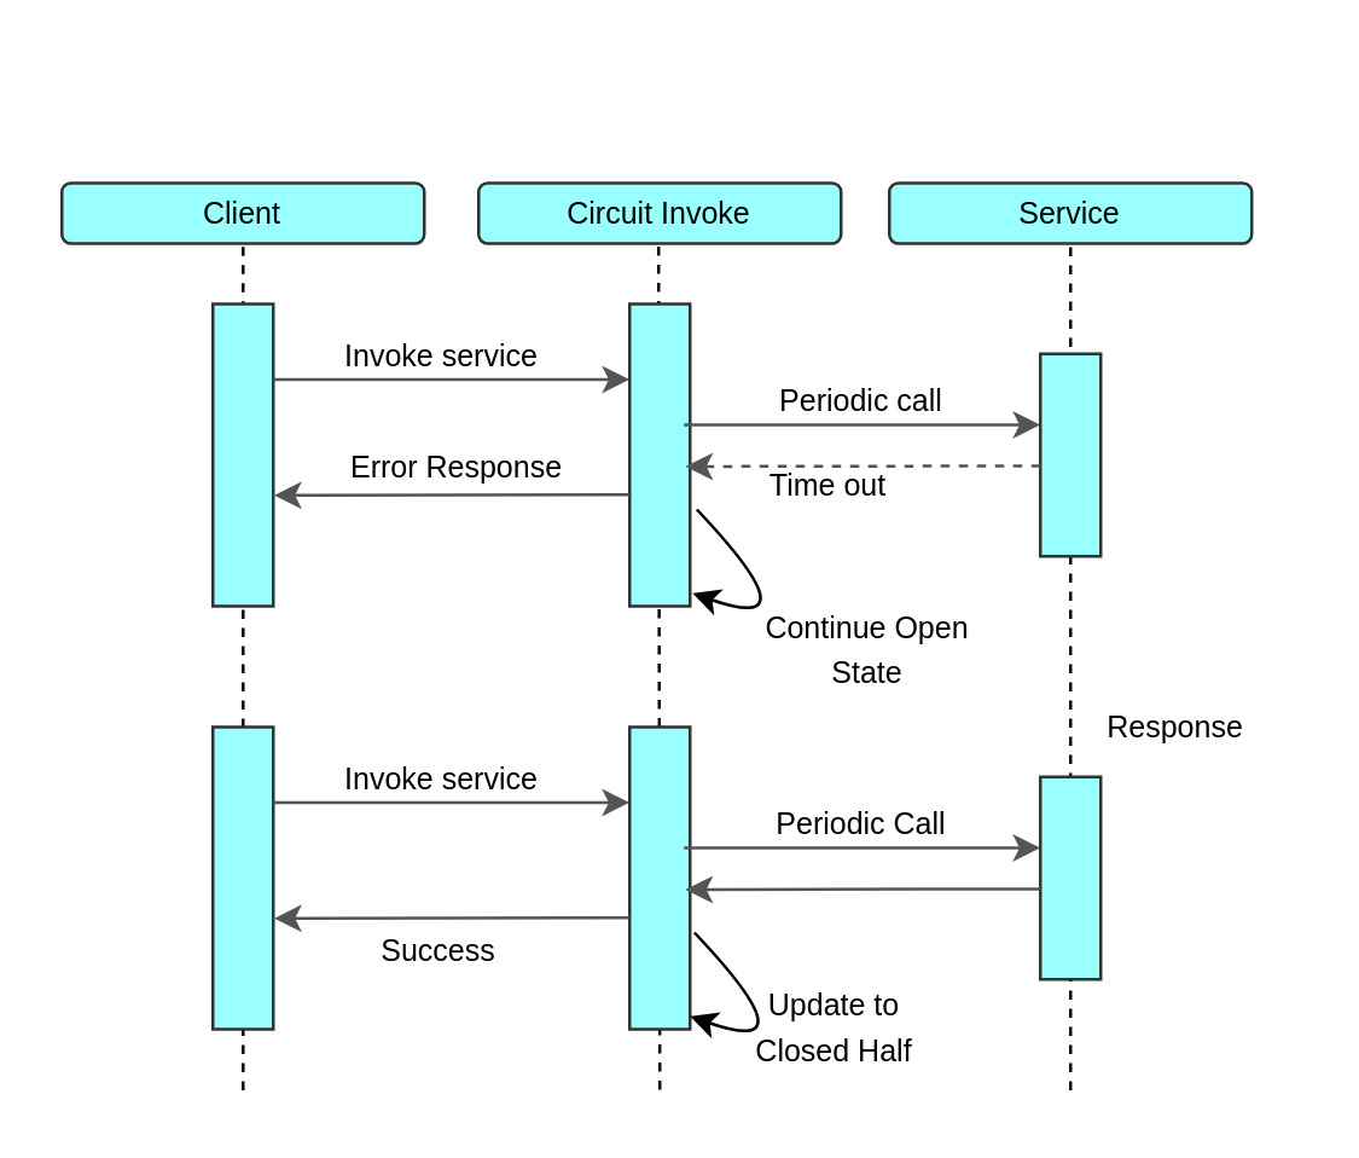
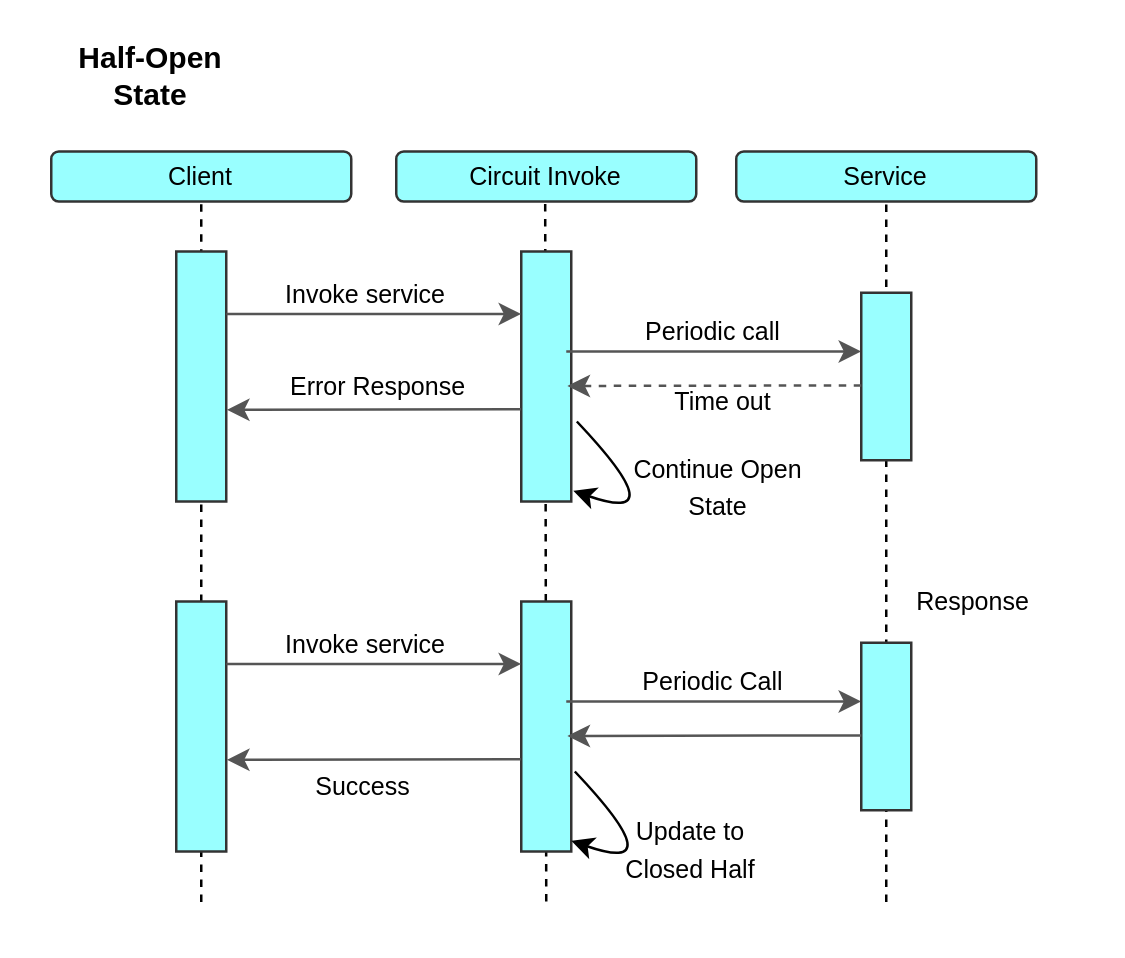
+ <mxCell id="17" value="&lt;b&gt;Half-Open State&lt;/b&gt;" style="text;html=1;strokeColor=none;fillColor=none;align=center;verticalAlign=middle;whiteSpace=wrap;rounded=0;" parent="1" vertex="1"><mxGeometry x="20" y="20" width="80" height="20" as="geometry" /></mxCell>
- <mxCell id="22" value="&lt;span style=&quot;font-size: 10px&quot;&gt;Time out&lt;/span&gt;" style="text;html=1;strokeColor=none;fillColor=none;align=center;verticalAlign=middle;whiteSpace=wrap;rounded=0;" parent="1" vertex="1"><mxGeometry x="235" y="150" width="78" height="20" as="geometry" /></mxCell>
+ <mxCell id="22" value="&lt;span style=&quot;font-size: 10px&quot;&gt;Time out&lt;/span&gt;" style="text;html=1;strokeColor=none;fillColor=none;align=center;verticalAlign=middle;whiteSpace=wrap;rounded=0;" parent="1" vertex="1"><mxGeometry x="250" y="150" width="78" height="20" as="geometry" /></mxCell>
- <mxCell id="35" value="&lt;font style=&quot;font-size: 10px&quot;&gt;Continue Open State&lt;/font&gt;" style="text;html=1;strokeColor=none;fillColor=none;align=center;verticalAlign=middle;whiteSpace=wrap;rounded=0;" parent="1" vertex="1"><mxGeometry x="252" y="204" width="70" height="20" as="geometry" /></mxCell>
+ <mxCell id="35" value="&lt;font style=&quot;font-size: 10px&quot;&gt;Continue Open State&lt;/font&gt;" style="text;html=1;strokeColor=none;fillColor=none;align=center;verticalAlign=middle;whiteSpace=wrap;rounded=0;" parent="1" vertex="1"><mxGeometry x="252" y="184" width="70" height="20" as="geometry" /></mxCell>
